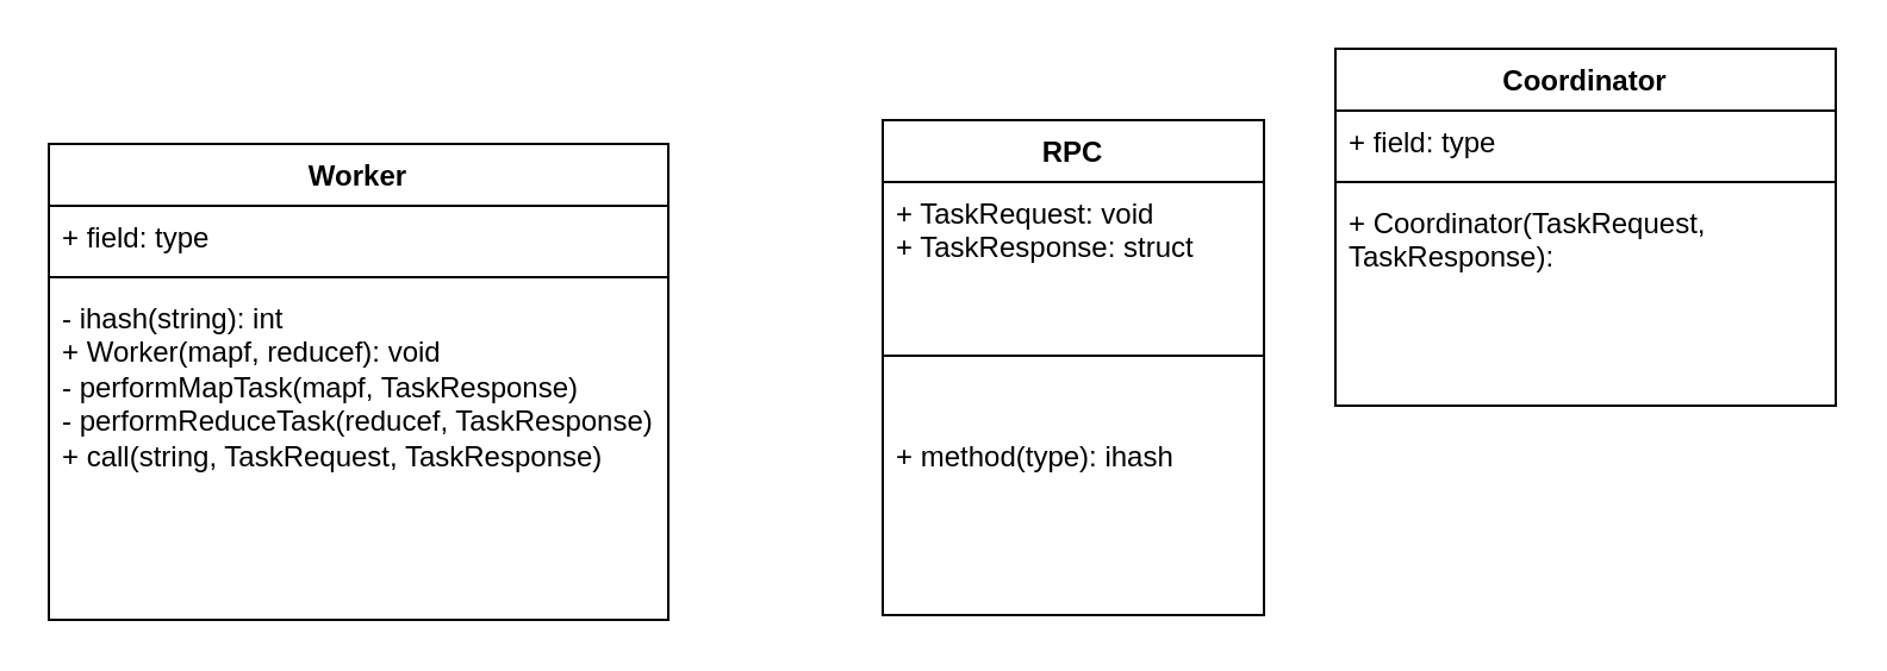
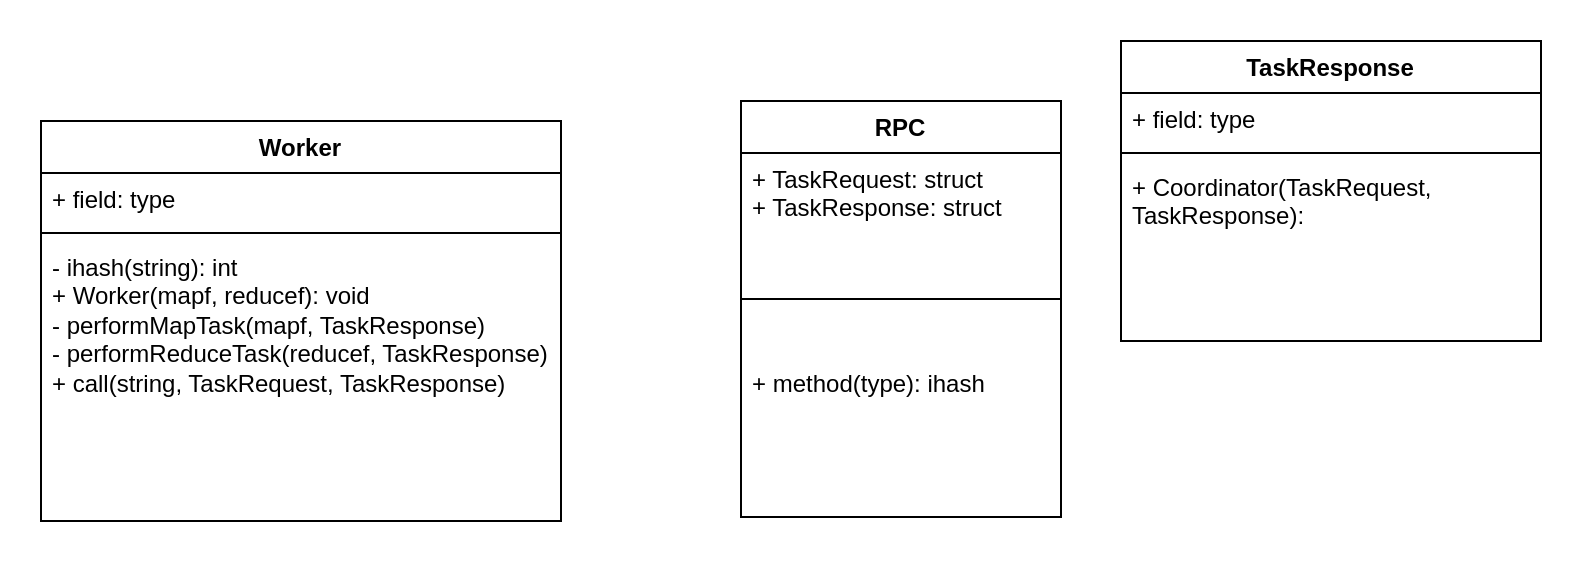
- <mxCell id="10" value="Coordinator" style="swimlane;fontStyle=1;align=center;verticalAlign=top;childLayout=stackLayout;horizontal=1;startSize=26;horizontalStack=0;resizeParent=1;resizeParentMax=0;resizeLast=0;collapsible=1;marginBottom=0;whiteSpace=wrap;html=1;" vertex="1" parent="1"><mxGeometry x="560" y="20" width="210" height="150" as="geometry"><mxRectangle x="590" y="160" width="100" height="30" as="alternateBounds" /></mxGeometry></mxCell>
+ <mxCell id="10" value="TaskResponse" style="swimlane;fontStyle=1;align=center;verticalAlign=top;childLayout=stackLayout;horizontal=1;startSize=26;horizontalStack=0;resizeParent=1;resizeParentMax=0;resizeLast=0;collapsible=1;marginBottom=0;whiteSpace=wrap;html=1;" vertex="1" parent="1"><mxGeometry x="560" y="20" width="210" height="150" as="geometry"><mxRectangle x="590" y="160" width="100" height="30" as="alternateBounds" /></mxGeometry></mxCell>
- <mxCell id="7" value="+ TaskRequest: void&lt;div&gt;+ TaskResponse: struct&lt;/div&gt;" style="text;strokeColor=none;fillColor=none;align=left;verticalAlign=top;spacingLeft=4;spacingRight=4;overflow=hidden;rotatable=0;points=[[0,0.5],[1,0.5]];portConstraint=eastwest;whiteSpace=wrap;html=1;" vertex="1" parent="6"><mxGeometry y="26" width="160" height="44" as="geometry" /></mxCell>
+ <mxCell id="7" value="+ TaskRequest: struct&lt;div&gt;+ TaskResponse: struct&lt;/div&gt;" style="text;strokeColor=none;fillColor=none;align=left;verticalAlign=top;spacingLeft=4;spacingRight=4;overflow=hidden;rotatable=0;points=[[0,0.5],[1,0.5]];portConstraint=eastwest;whiteSpace=wrap;html=1;" vertex="1" parent="6"><mxGeometry y="26" width="160" height="44" as="geometry" /></mxCell>
